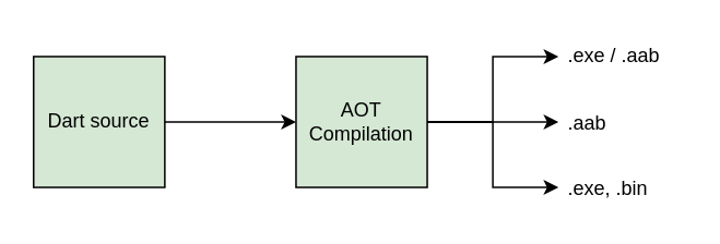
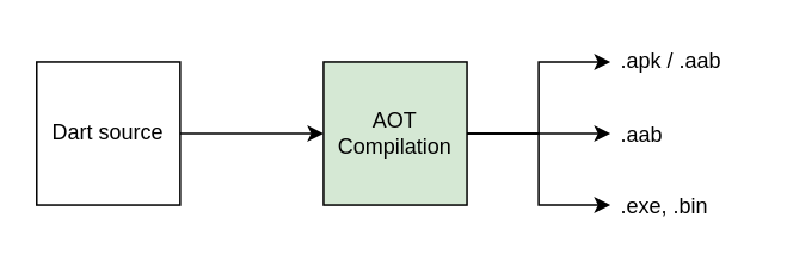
- <mxCell id="10" value=".exe / .aab" style="text;strokeColor=none;fillColor=none;align=left;verticalAlign=top;spacingLeft=4;spacingRight=4;overflow=hidden;rotatable=0;points=[[0,0.5],[1,0.5]];portConstraint=eastwest;fontColor=#000000;" vertex="1" parent="1"><mxGeometry x="340" y="20" width="77" height="30" as="geometry" /></mxCell>
+ <mxCell id="10" value=".apk / .aab" style="text;strokeColor=none;fillColor=none;align=left;verticalAlign=top;spacingLeft=4;spacingRight=4;overflow=hidden;rotatable=0;points=[[0,0.5],[1,0.5]];portConstraint=eastwest;fontColor=#000000;" vertex="1" parent="1"><mxGeometry x="340" y="20" width="77" height="30" as="geometry" /></mxCell>
- <mxCell id="2" value="Dart source" style="whiteSpace=wrap;html=1;aspect=fixed;fillColor=#d5e8d4;" vertex="1" parent="1"><mxGeometry x="20" y="34" width="80" height="80" as="geometry" /></mxCell>
+ <mxCell id="2" value="Dart source" style="whiteSpace=wrap;html=1;aspect=fixed;" vertex="1" parent="1"><mxGeometry x="20" y="34" width="80" height="80" as="geometry" /></mxCell>
